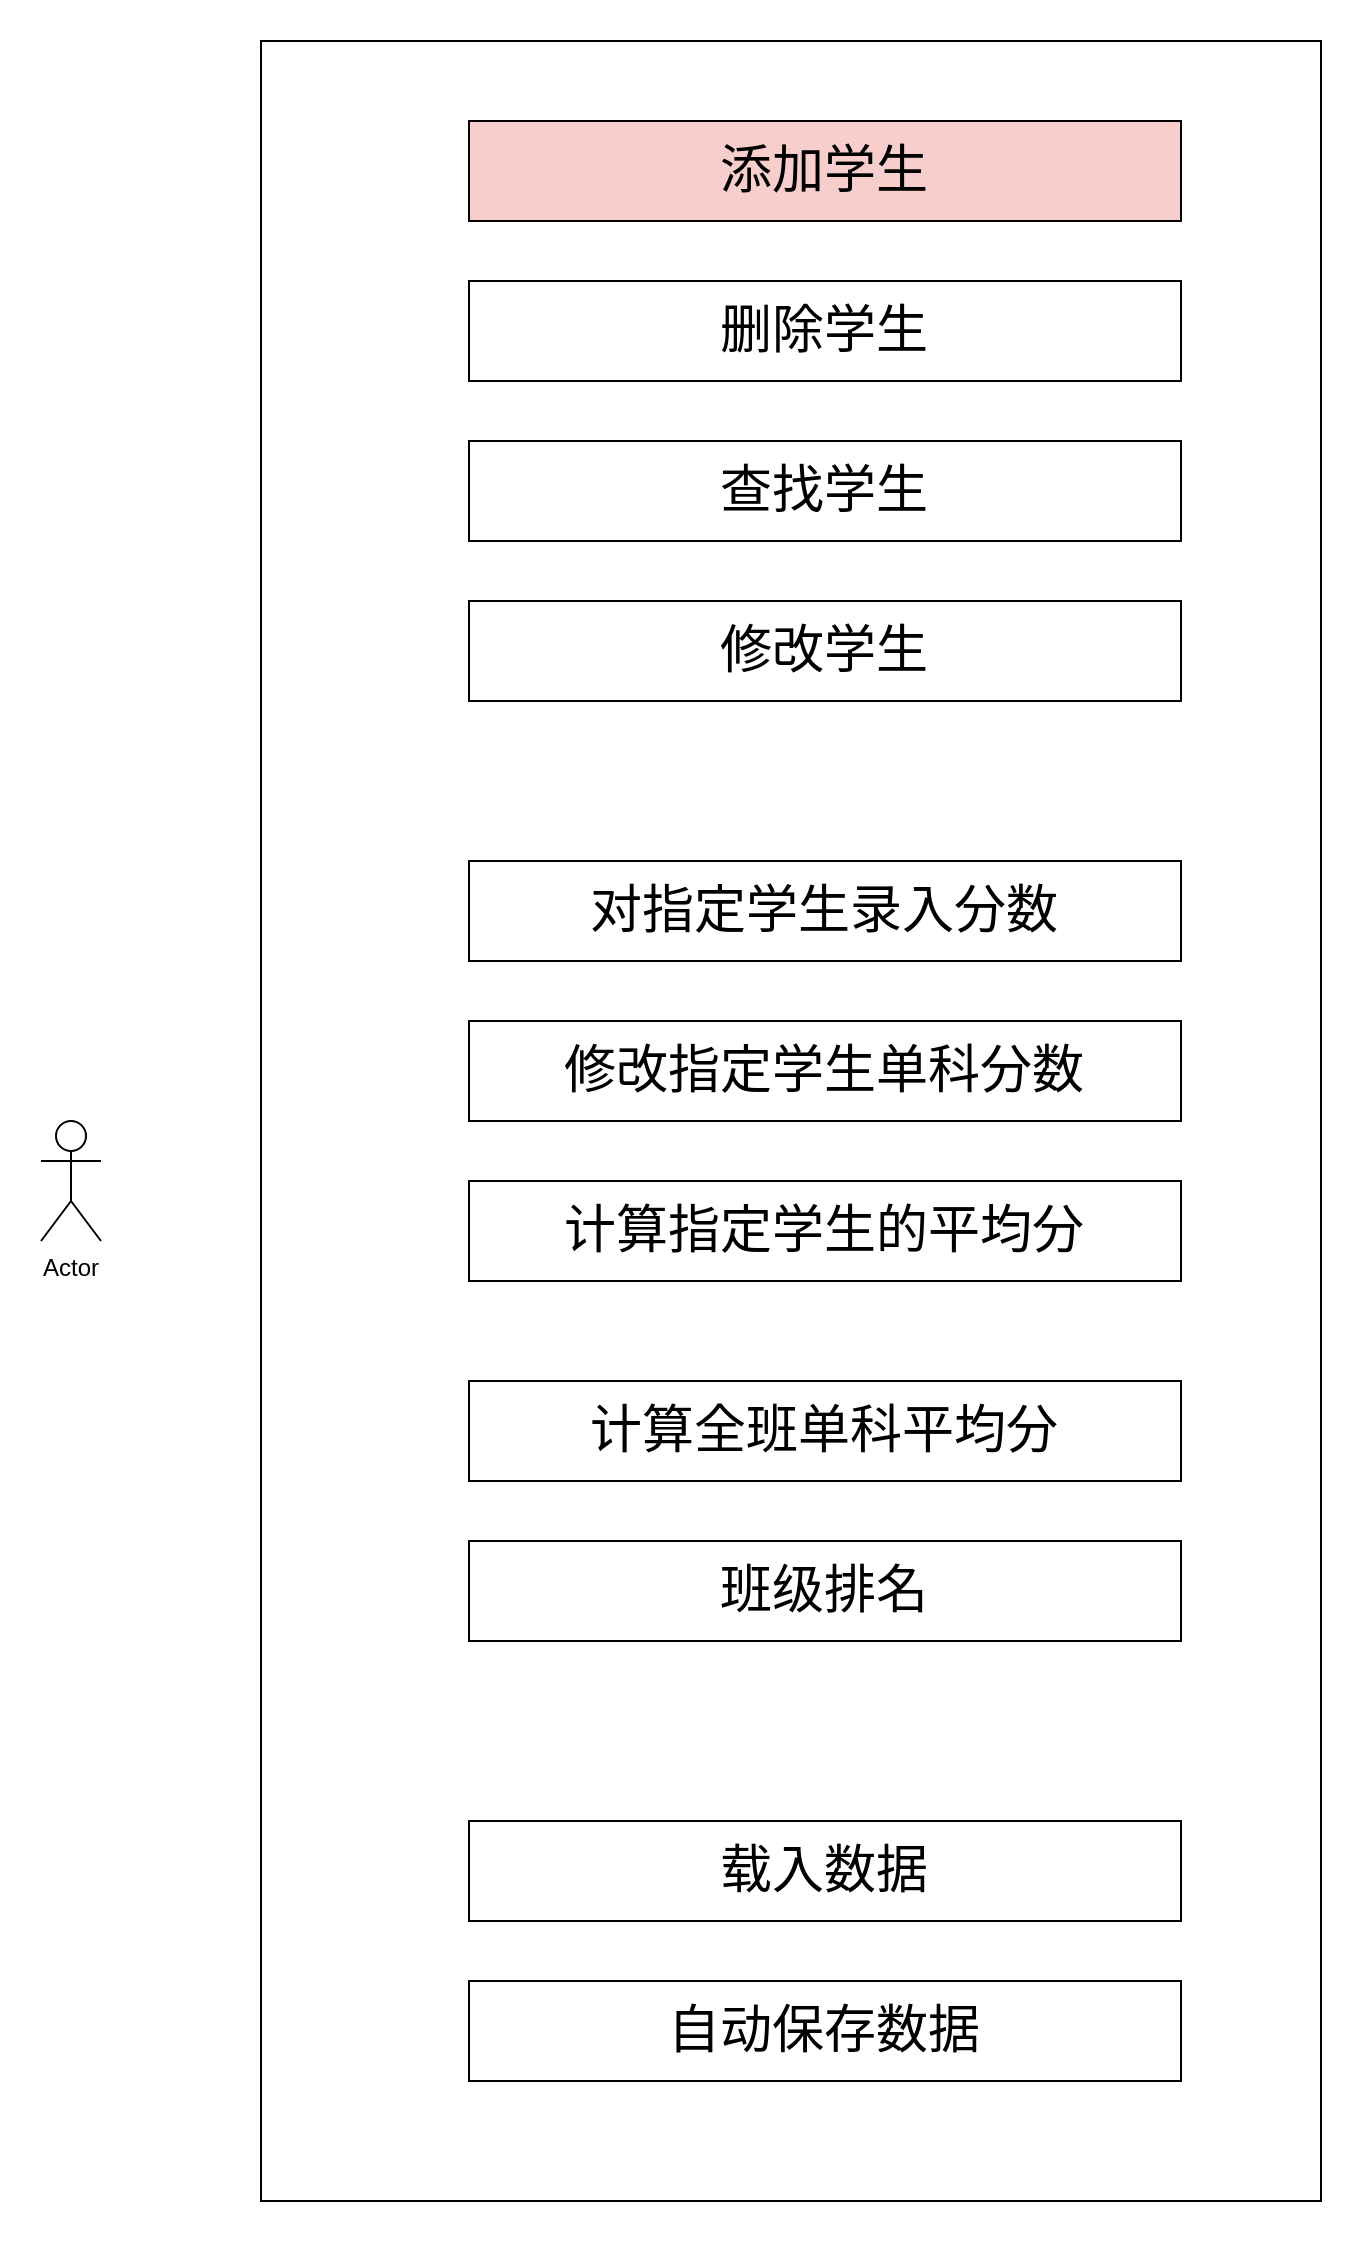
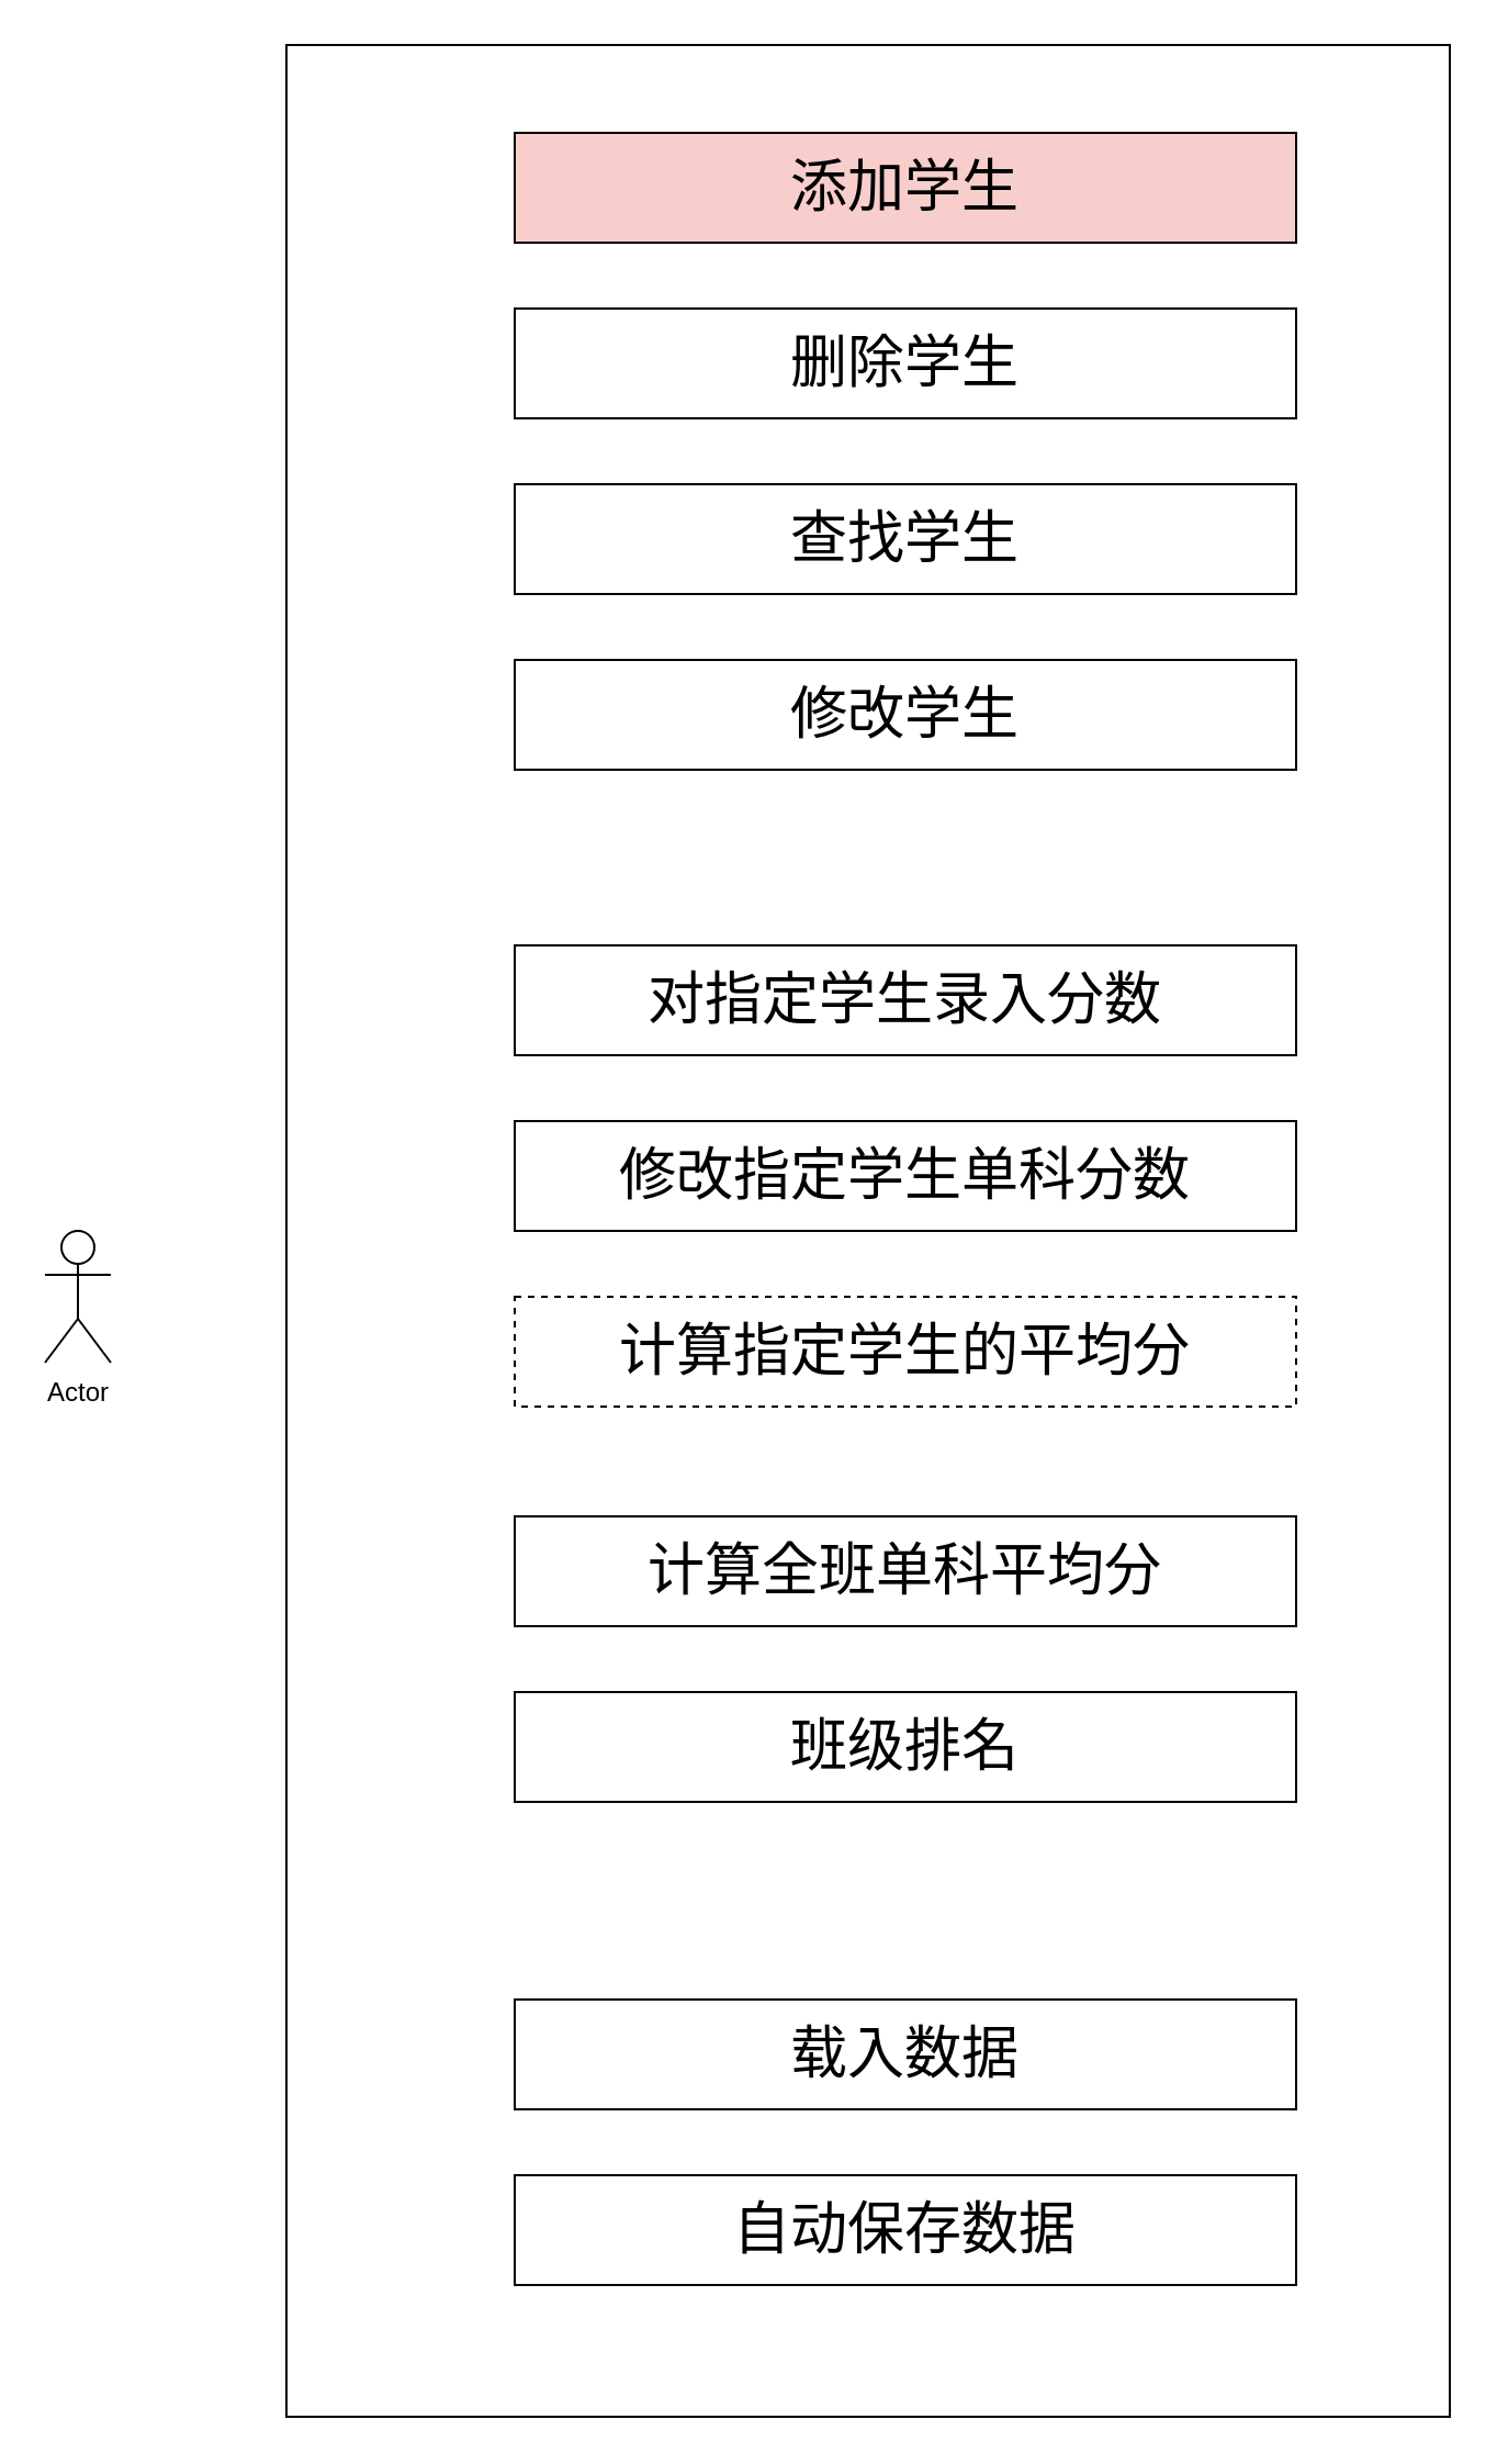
- <mxCell id="10" value="&lt;span style=&quot;font-size: 26px;&quot;&gt;计算指定学生的平均分&lt;/span&gt;" style="rounded=0;whiteSpace=wrap;html=1;" vertex="1" parent="1"><mxGeometry x="234" y="590" width="356" height="50" as="geometry" /></mxCell>
+ <mxCell id="10" value="&lt;span style=&quot;font-size: 26px;&quot;&gt;计算指定学生的平均分&lt;/span&gt;" style="rounded=0;whiteSpace=wrap;html=1;dashed=1;" vertex="1" parent="1"><mxGeometry x="234" y="590" width="356" height="50" as="geometry" /></mxCell>
